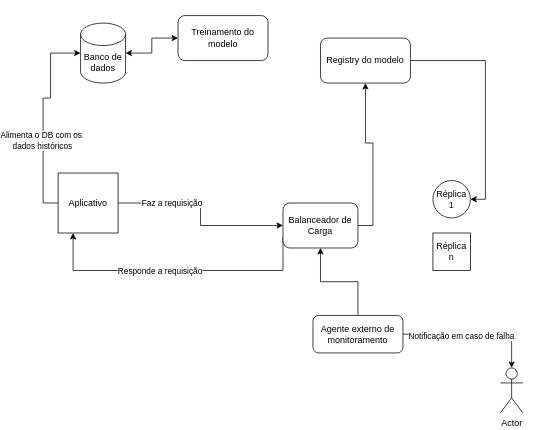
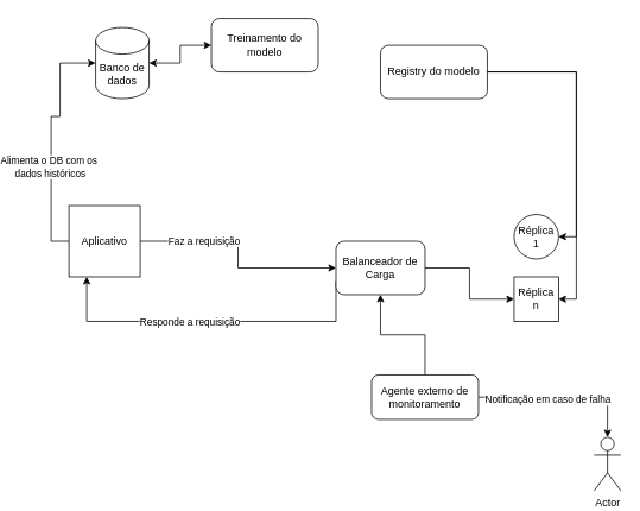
- <mxCell id="15" style="edgeStyle=orthogonalEdgeStyle;rounded=0;orthogonalLoop=1;jettySize=auto;html=1;exitX=1;exitY=0.5;exitDx=0;exitDy=0;" edge="1" parent="1" source="18" target="11"><mxGeometry relative="1" as="geometry" /></mxCell>
+ <mxCell id="15" style="edgeStyle=orthogonalEdgeStyle;rounded=0;orthogonalLoop=1;jettySize=auto;html=1;exitX=1;exitY=0.5;exitDx=0;exitDy=0;entryX=0;entryY=0.5;entryDx=0;entryDy=0;" edge="1" parent="1" source="18" target="14"><mxGeometry relative="1" as="geometry" /></mxCell>
+ <mxCell id="13" style="edgeStyle=orthogonalEdgeStyle;rounded=0;orthogonalLoop=1;jettySize=auto;html=1;exitX=1;exitY=0.5;exitDx=0;exitDy=0;startArrow=classic;startFill=1;endArrow=none;endFill=0;" edge="1" parent="1" source="14" target="11"><mxGeometry relative="1" as="geometry"><Array as="points"><mxPoint x="610" y="335" /><mxPoint x="610" y="80" /></Array></mxGeometry></mxCell>
